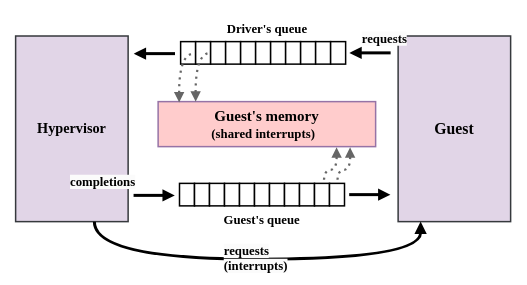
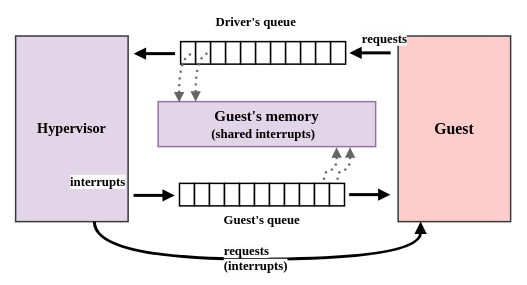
- <mxCell id="45" value="&lt;font face=&quot;Verdana&quot;&gt;&lt;span style=&quot;font-size: 19px;&quot;&gt;&lt;b style=&quot;font-size: 17px;&quot;&gt;Driver's queue&lt;br&gt;&lt;br&gt;&lt;/b&gt;&lt;/span&gt;&lt;/font&gt;" style="text;whiteSpace=wrap;html=1;align=center;" vertex="1" parent="1"><mxGeometry x="238" y="20" width="235" height="30" as="geometry" /></mxCell>
+ <mxCell id="45" value="&lt;font face=&quot;Verdana&quot;&gt;&lt;span style=&quot;font-size: 19px;&quot;&gt;&lt;b style=&quot;font-size: 17px;&quot;&gt;Driver's queue&lt;br&gt;&lt;br&gt;&lt;/b&gt;&lt;/span&gt;&lt;/font&gt;" style="text;whiteSpace=wrap;html=1;align=center;" vertex="1" parent="1"><mxGeometry x="223" y="10" width="235" height="30" as="geometry" /></mxCell>
- <mxCell id="26" value="Guest's memory" style="whiteSpace=wrap;strokeWidth=2;fillColor=#ffcccc;strokeColor=#9673a6;fontFamily=Verdana;fontStyle=1;fontSize=20;verticalAlign=top;" vertex="1" parent="1"><mxGeometry x="210" y="135" width="290" height="60" as="geometry" /></mxCell>
+ <mxCell id="26" value="Guest's memory" style="whiteSpace=wrap;strokeWidth=2;fillColor=#e1d5e7;strokeColor=#9673a6;fontFamily=Verdana;fontStyle=1;fontSize=20;verticalAlign=top;" vertex="1" parent="1"><mxGeometry x="210" y="135" width="290" height="60" as="geometry" /></mxCell>
- <mxCell id="2" value="Guest" style="whiteSpace=wrap;strokeWidth=2;fillColor=#e1d5e7;strokeColor=#36393d;fontFamily=Verdana;fontStyle=1;fontSize=21;" vertex="1" parent="1"><mxGeometry x="530" y="47.5" width="150" height="247.5" as="geometry" /></mxCell>
+ <mxCell id="2" value="Guest" style="whiteSpace=wrap;strokeWidth=2;fillColor=#ffcccc;strokeColor=#36393d;fontFamily=Verdana;fontStyle=1;fontSize=21;" vertex="1" parent="1"><mxGeometry x="530" y="47.5" width="150" height="247.5" as="geometry" /></mxCell>
- <mxCell id="28" value="&lt;b style=&quot;border-color: var(--border-color); color: rgb(0, 0, 0); font-family: Verdana; font-style: normal; font-variant-ligatures: normal; font-variant-caps: normal; letter-spacing: normal; orphans: 2; text-align: center; text-indent: 0px; text-transform: none; widows: 2; word-spacing: 0px; -webkit-text-stroke-width: 0px; background-color: rgb(251, 251, 251); text-decoration-thickness: initial; text-decoration-style: initial; text-decoration-color: initial; font-size: 17px;&quot;&gt;completions&lt;br style=&quot;border-color: var(--border-color);&quot;&gt;&lt;/b&gt;" style="text;whiteSpace=wrap;html=1;fontSize=17;" vertex="1" parent="1"><mxGeometry x="91" y="226" width="80" height="40" as="geometry" /></mxCell>
+ <mxCell id="28" value="&lt;b style=&quot;border-color: var(--border-color); color: rgb(0, 0, 0); font-family: Verdana; font-style: normal; font-variant-ligatures: normal; font-variant-caps: normal; letter-spacing: normal; orphans: 2; text-align: center; text-indent: 0px; text-transform: none; widows: 2; word-spacing: 0px; -webkit-text-stroke-width: 0px; background-color: rgb(251, 251, 251); text-decoration-thickness: initial; text-decoration-style: initial; text-decoration-color: initial; font-size: 17px;&quot;&gt;interrupts&lt;br style=&quot;border-color: var(--border-color);&quot;&gt;&lt;/b&gt;" style="text;whiteSpace=wrap;html=1;fontSize=17;" vertex="1" parent="1"><mxGeometry x="91" y="226" width="80" height="40" as="geometry" /></mxCell>
